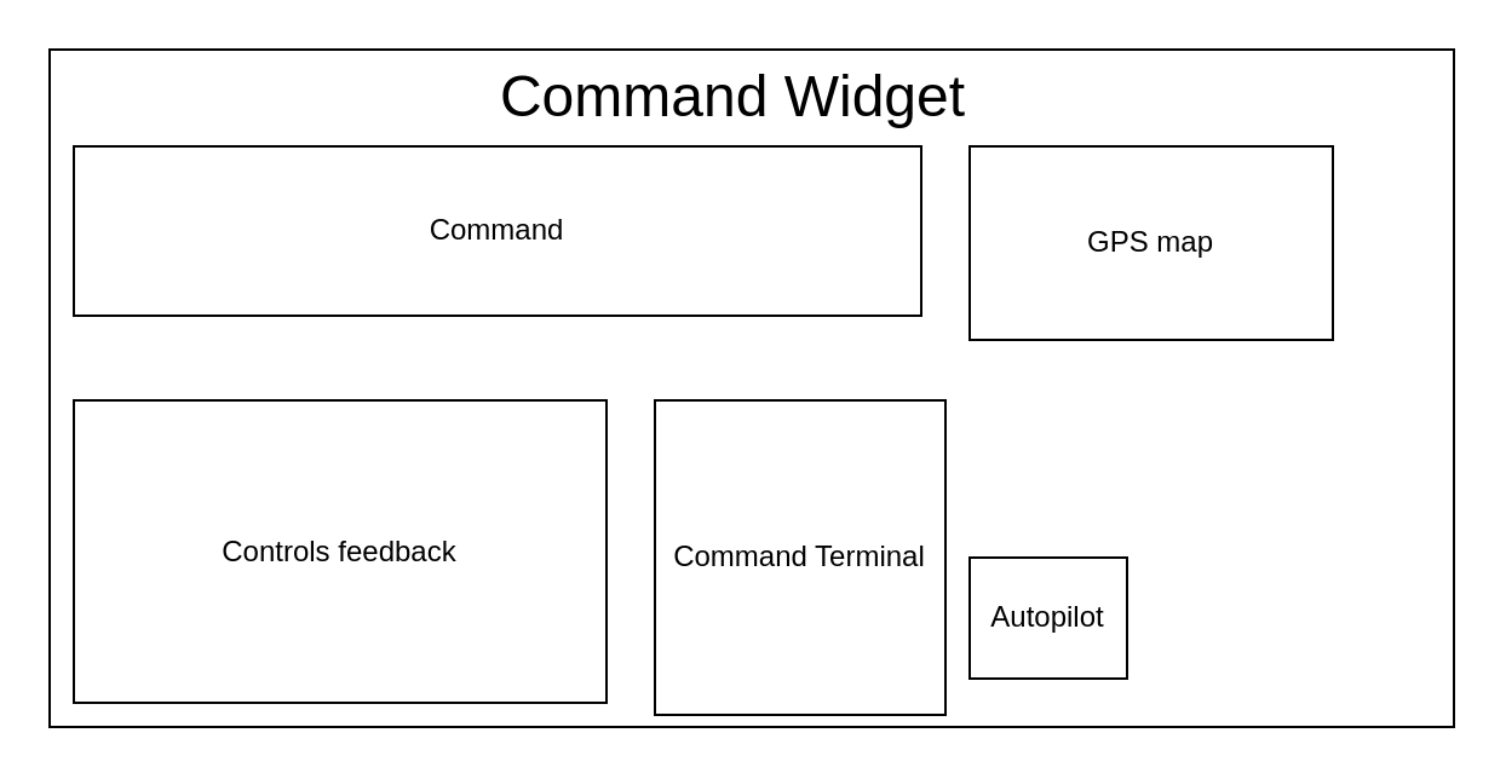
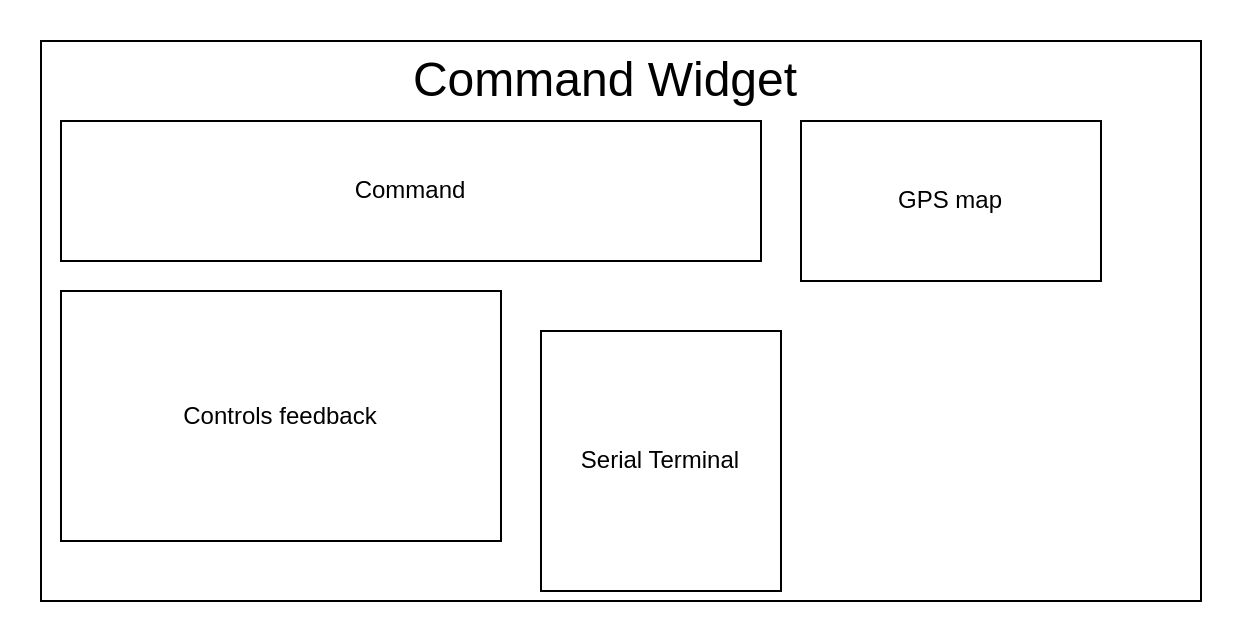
- <mxCell id="4" value="Controls feedback" style="rounded=0;whiteSpace=wrap;html=1;" vertex="1" parent="1"><mxGeometry x="30" y="165" width="220" height="125" as="geometry" /></mxCell>
+ <mxCell id="4" value="Controls feedback" style="rounded=0;whiteSpace=wrap;html=1;" vertex="1" parent="1"><mxGeometry x="30" y="145" width="220" height="125" as="geometry" /></mxCell>
- <mxCell id="5" value="Command Terminal" style="rounded=0;whiteSpace=wrap;html=1;" vertex="1" parent="1"><mxGeometry x="270" y="165" width="120" height="130" as="geometry" /></mxCell>
+ <mxCell id="5" value="Serial Terminal" style="rounded=0;whiteSpace=wrap;html=1;" vertex="1" parent="1"><mxGeometry x="270" y="165" width="120" height="130" as="geometry" /></mxCell>
- <mxCell id="8" value="Autopilot" style="rounded=0;whiteSpace=wrap;html=1;" vertex="1" parent="1"><mxGeometry x="400" y="230" width="65" height="50" as="geometry" /></mxCell>
